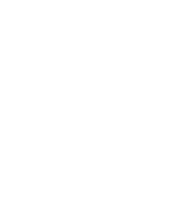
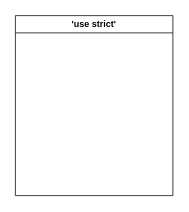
+ <mxCell id="2" value="'use strict'" style="swimlane;whiteSpace=wrap;html=1;" vertex="1" parent="1"><mxGeometry x="20" y="20" width="210" height="240" as="geometry" /></mxCell>
